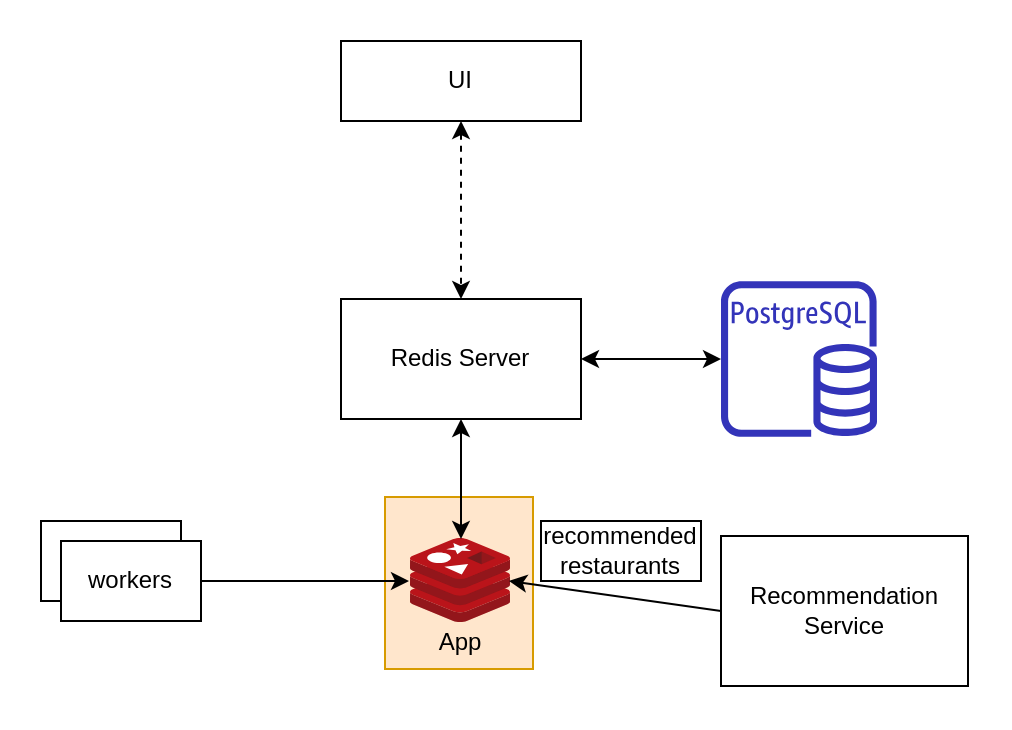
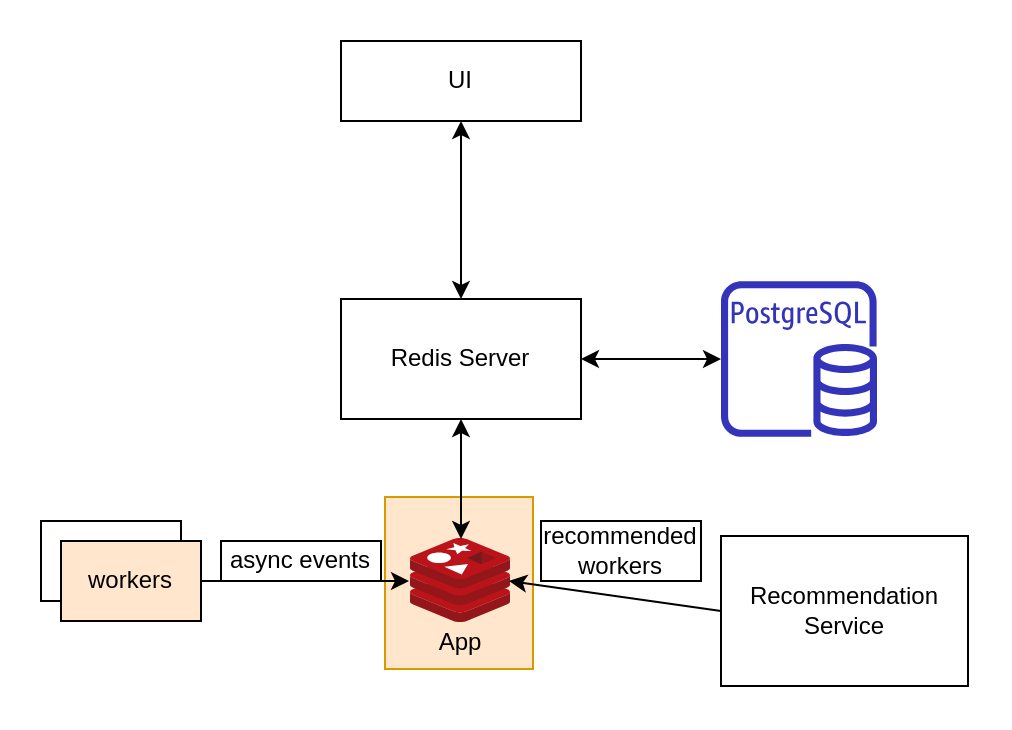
- <mxCell id="5" value="" style="endArrow=classic;startArrow=classic;html=1;entryX=0.5;entryY=0;entryDx=0;entryDy=0;exitX=0.5;exitY=1;exitDx=0;exitDy=0;dashed=1;" edge="1" parent="1" source="4" target="3"><mxGeometry width="50" height="50" relative="1" as="geometry"><mxPoint x="20" y="329" as="sourcePoint" /><mxPoint x="70" y="279" as="targetPoint" /></mxGeometry></mxCell>
+ <mxCell id="5" value="" style="endArrow=classic;startArrow=classic;html=1;entryX=0.5;entryY=0;entryDx=0;entryDy=0;exitX=0.5;exitY=1;exitDx=0;exitDy=0;" edge="1" parent="1" source="4" target="3"><mxGeometry width="50" height="50" relative="1" as="geometry"><mxPoint x="20" y="329" as="sourcePoint" /><mxPoint x="70" y="279" as="targetPoint" /></mxGeometry></mxCell>
- <mxCell id="13" value="recommended restaurants" style="rounded=0;whiteSpace=wrap;html=1;" vertex="1" parent="1"><mxGeometry x="270" y="260" width="80" height="30" as="geometry" /></mxCell>
+ <mxCell id="13" value="recommended workers" style="rounded=0;whiteSpace=wrap;html=1;" vertex="1" parent="1"><mxGeometry x="270" y="260" width="80" height="30" as="geometry" /></mxCell>
+ <mxCell id="14" value="async events" style="rounded=0;whiteSpace=wrap;html=1;" vertex="1" parent="1"><mxGeometry x="110" y="270" width="80" height="20" as="geometry" /></mxCell>
- <mxCell id="16" value="workers" style="rounded=0;whiteSpace=wrap;html=1;" vertex="1" parent="1"><mxGeometry x="30" y="270" width="70" height="40" as="geometry" /></mxCell>
+ <mxCell id="16" value="workers" style="rounded=0;whiteSpace=wrap;html=1;fillColor=#ffe6cc;" vertex="1" parent="1"><mxGeometry x="30" y="270" width="70" height="40" as="geometry" /></mxCell>
